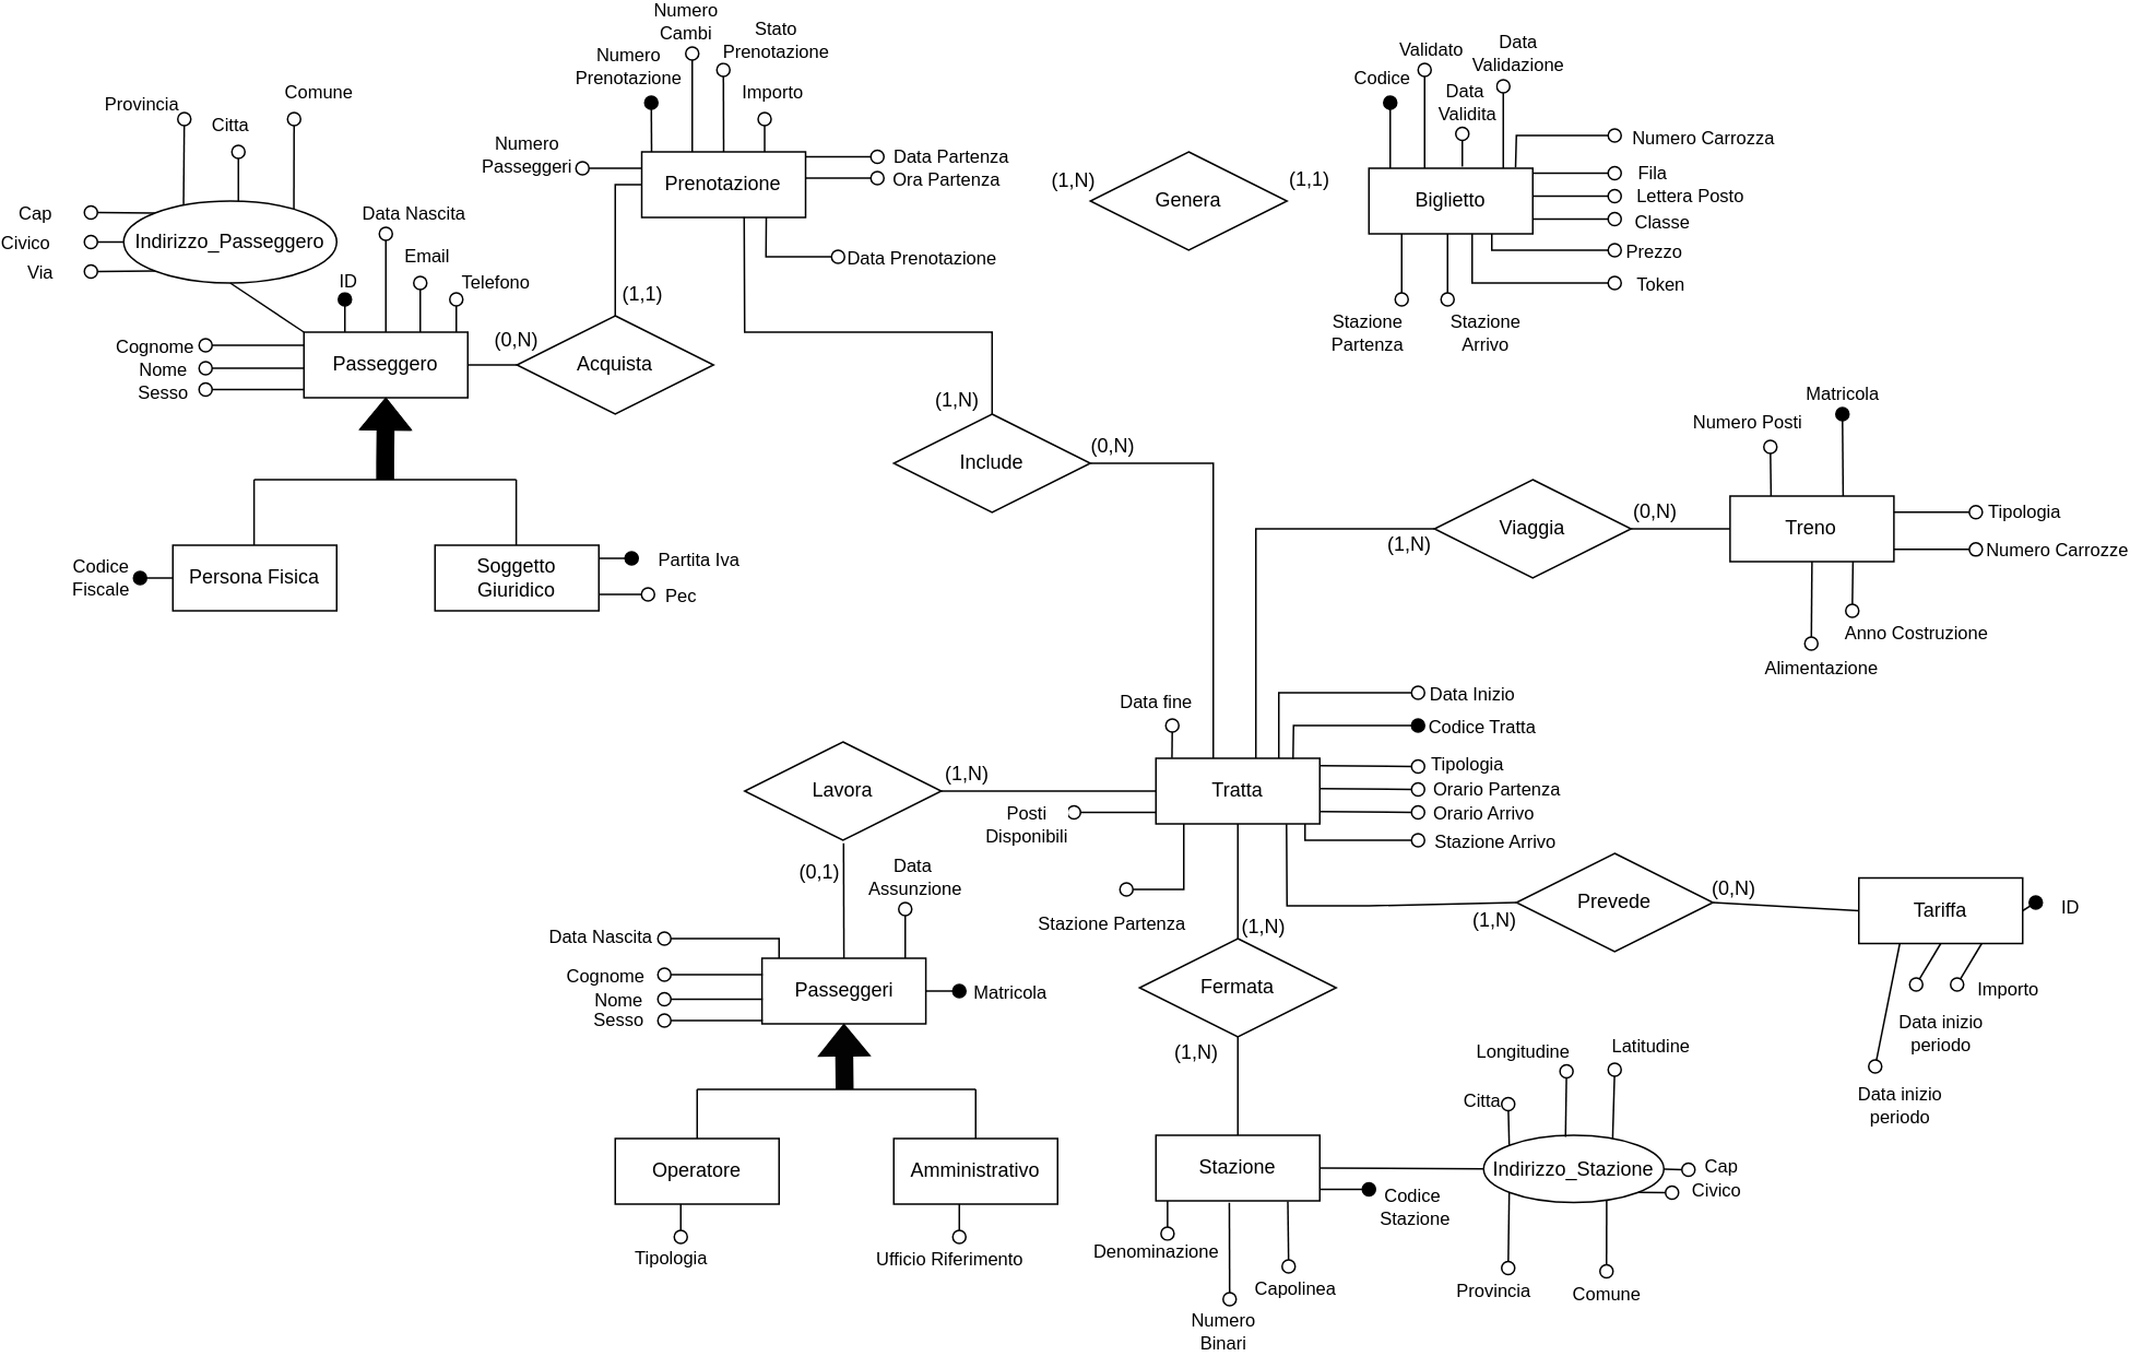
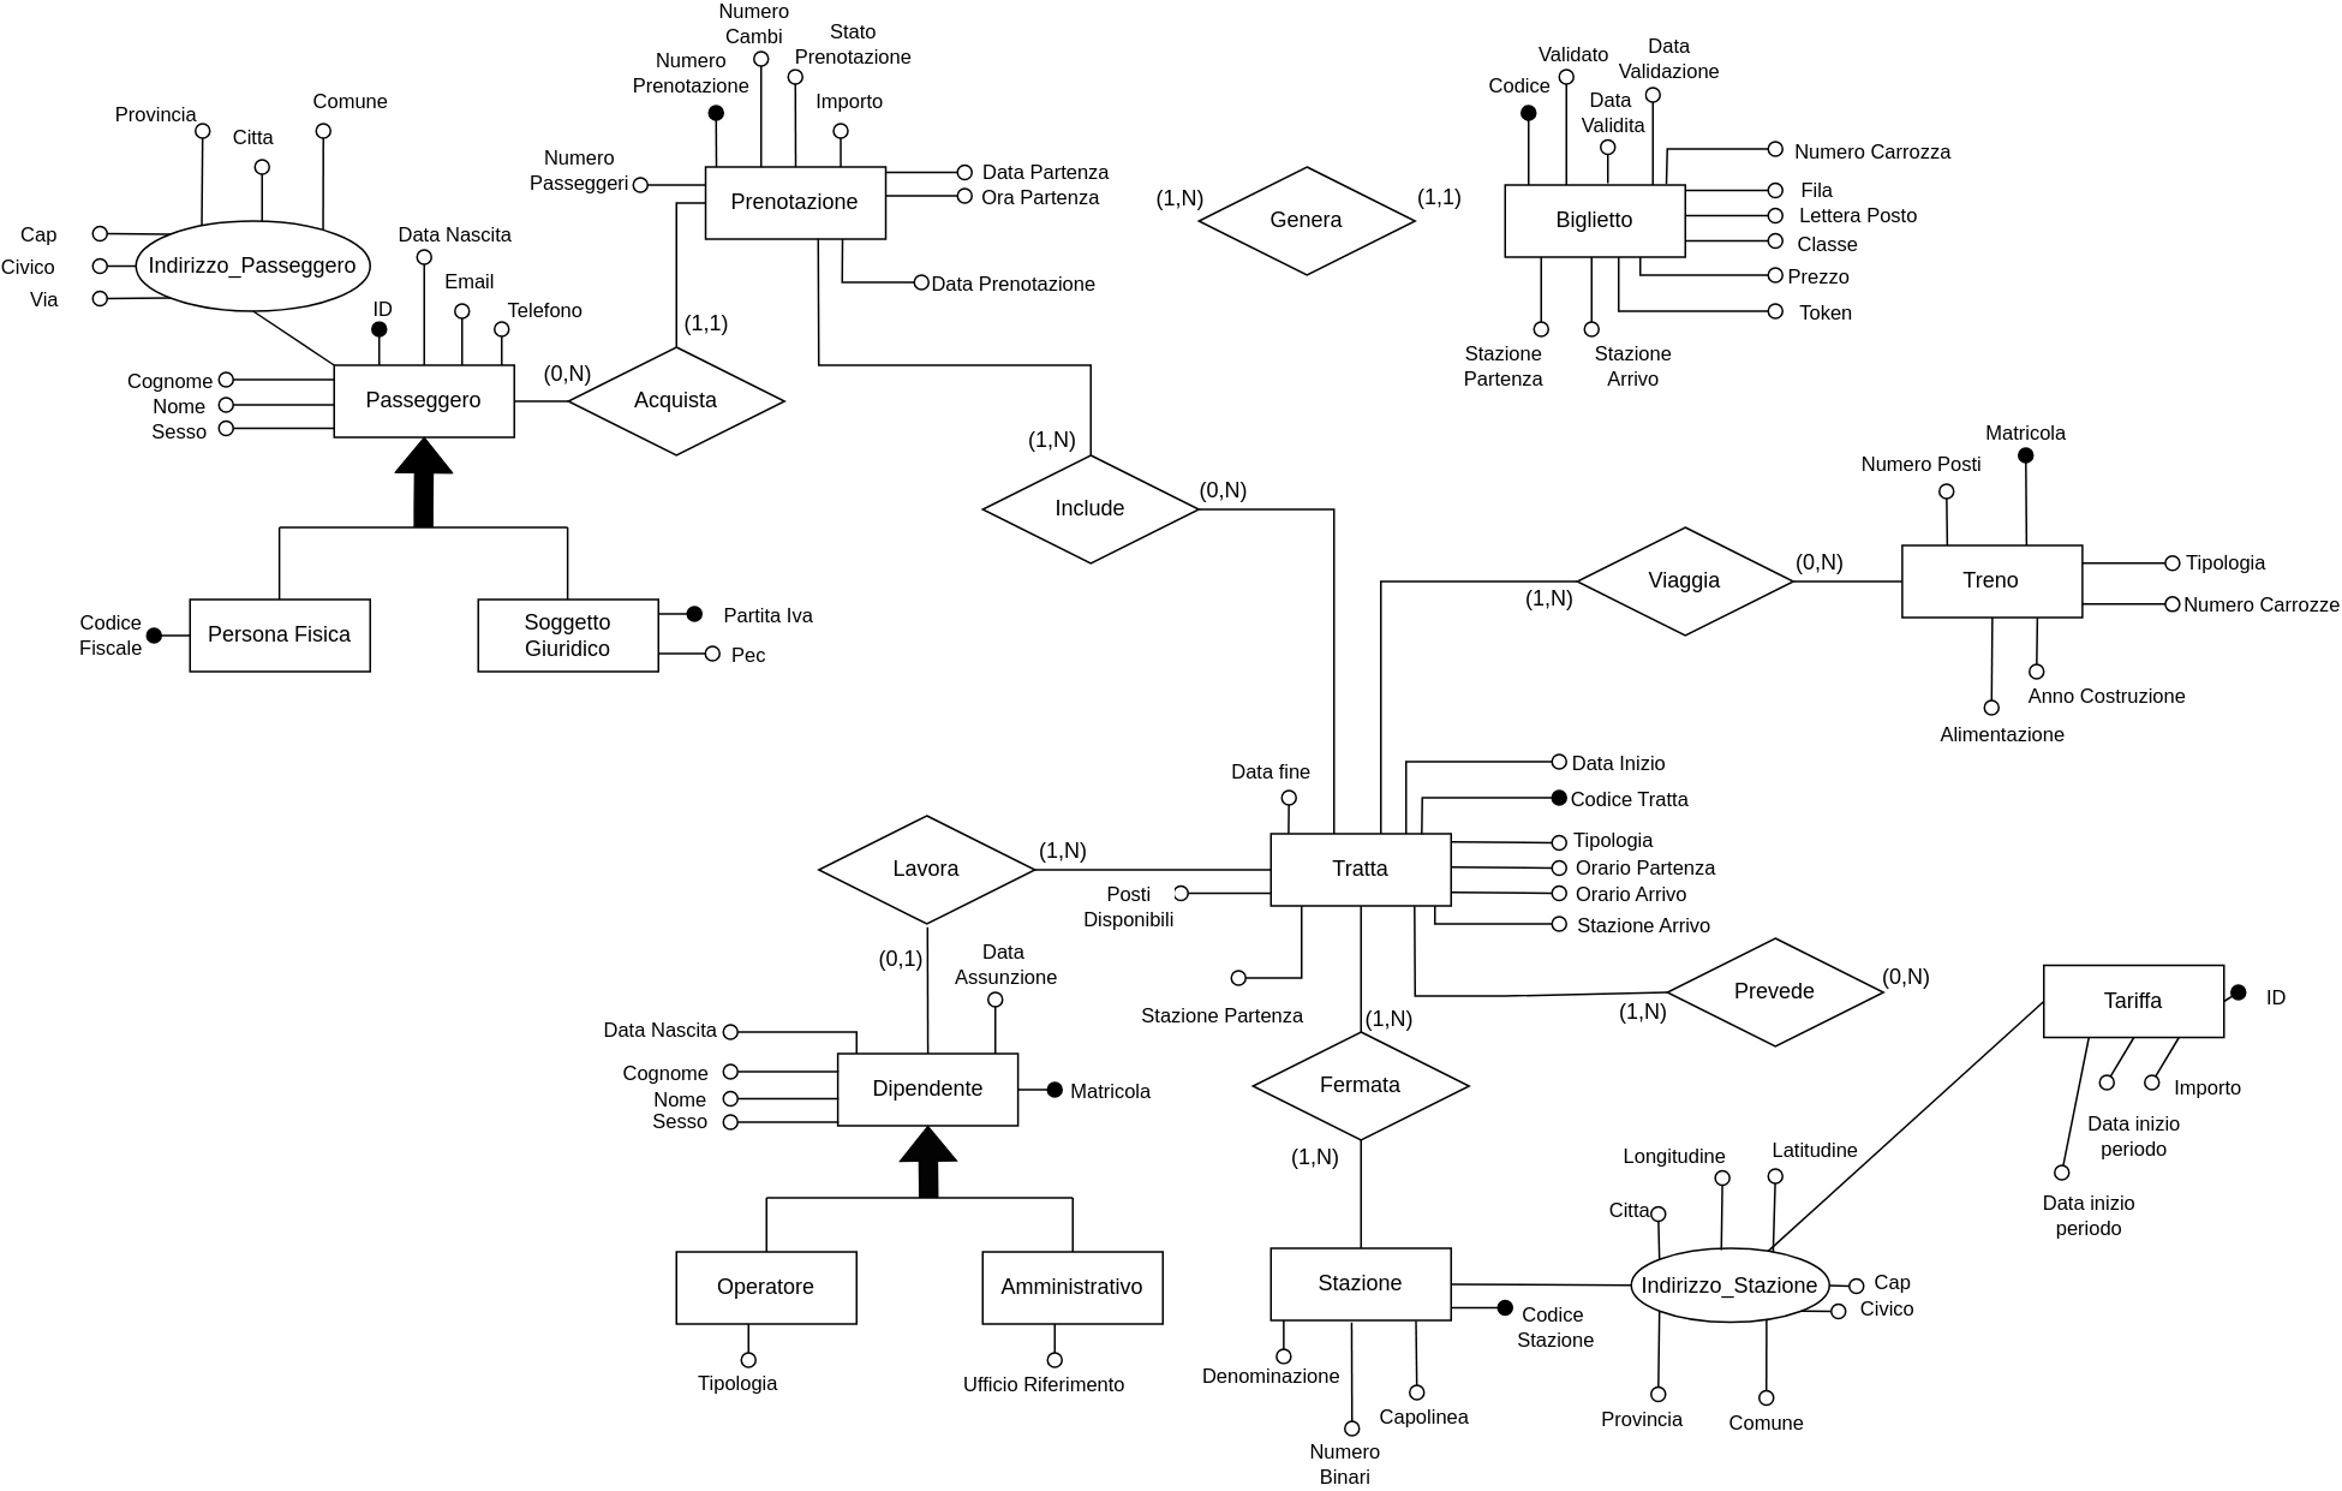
- <mxCell id="196" value="" style="endArrow=none;html=1;rounded=0;exitX=0;exitY=0.5;exitDx=0;exitDy=0;entryX=1;entryY=0.5;entryDx=0;entryDy=0;" parent="1" source="160" target="159" edge="1"><mxGeometry width="50" height="50" relative="1" as="geometry"><mxPoint x="1074" y="538" as="sourcePoint" /><mxPoint x="1014" y="538" as="targetPoint" /></mxGeometry></mxCell>
+ <mxCell id="196" value="" style="endArrow=none;html=1;rounded=0;exitX=0;exitY=0.5;exitDx=0;exitDy=0;" parent="1" source="160" target="77" edge="1"><mxGeometry width="50" height="50" relative="1" as="geometry"><mxPoint x="1074" y="538" as="sourcePoint" /><mxPoint x="1014" y="538" as="targetPoint" /></mxGeometry></mxCell>
- <mxCell id="8" value="Passeggeri" style="whiteSpace=wrap;html=1;align=center;" parent="1" vertex="1"><mxGeometry x="429.58" y="572" width="100" height="40" as="geometry" /></mxCell>
+ <mxCell id="8" value="Dipendente" style="whiteSpace=wrap;html=1;align=center;" parent="1" vertex="1"><mxGeometry x="429.58" y="572" width="100" height="40" as="geometry" /></mxCell>
